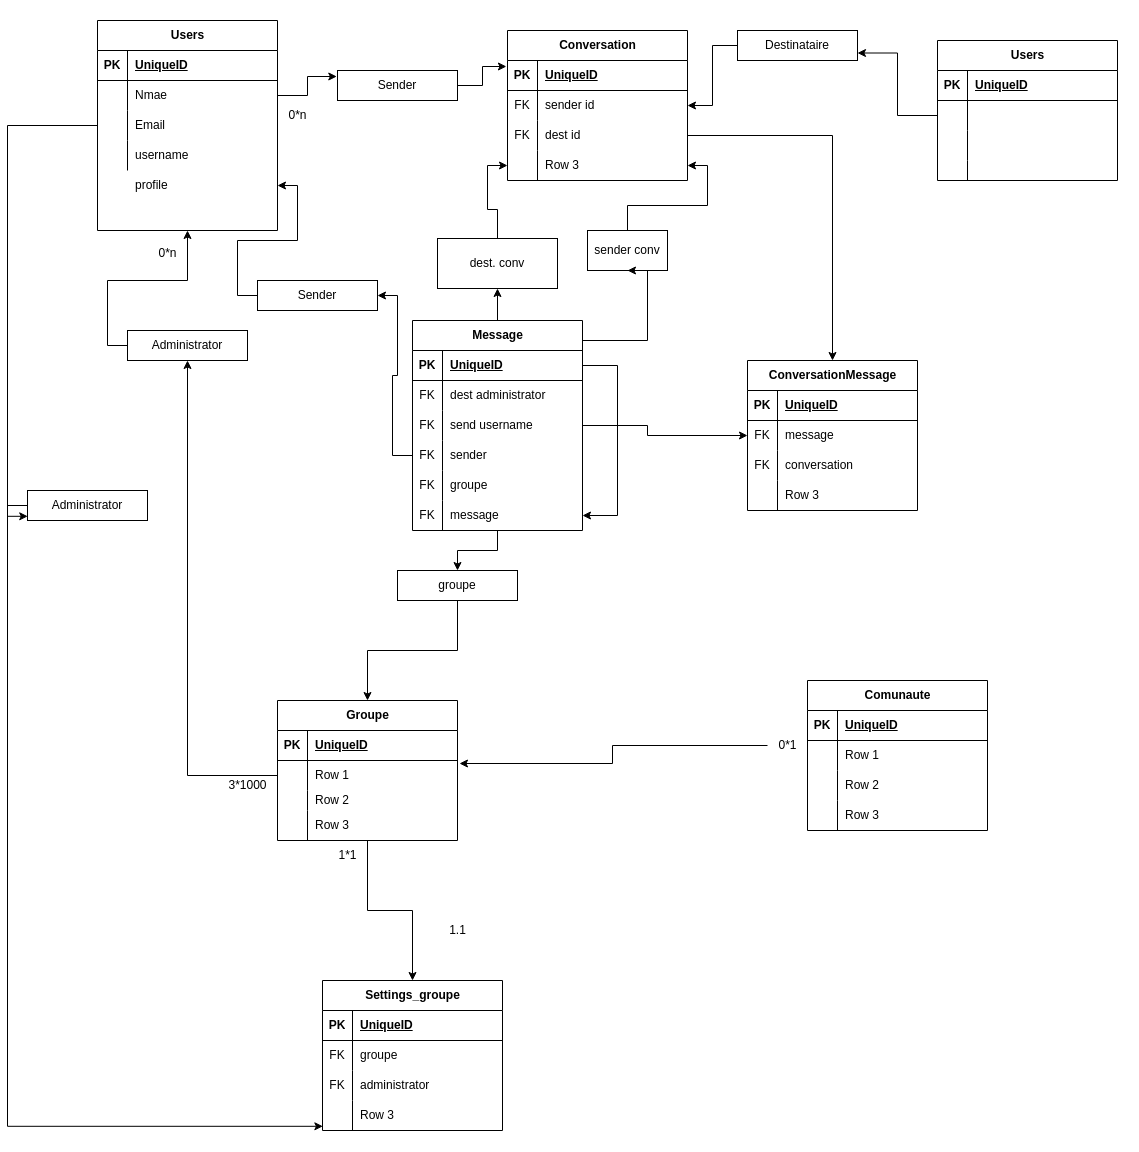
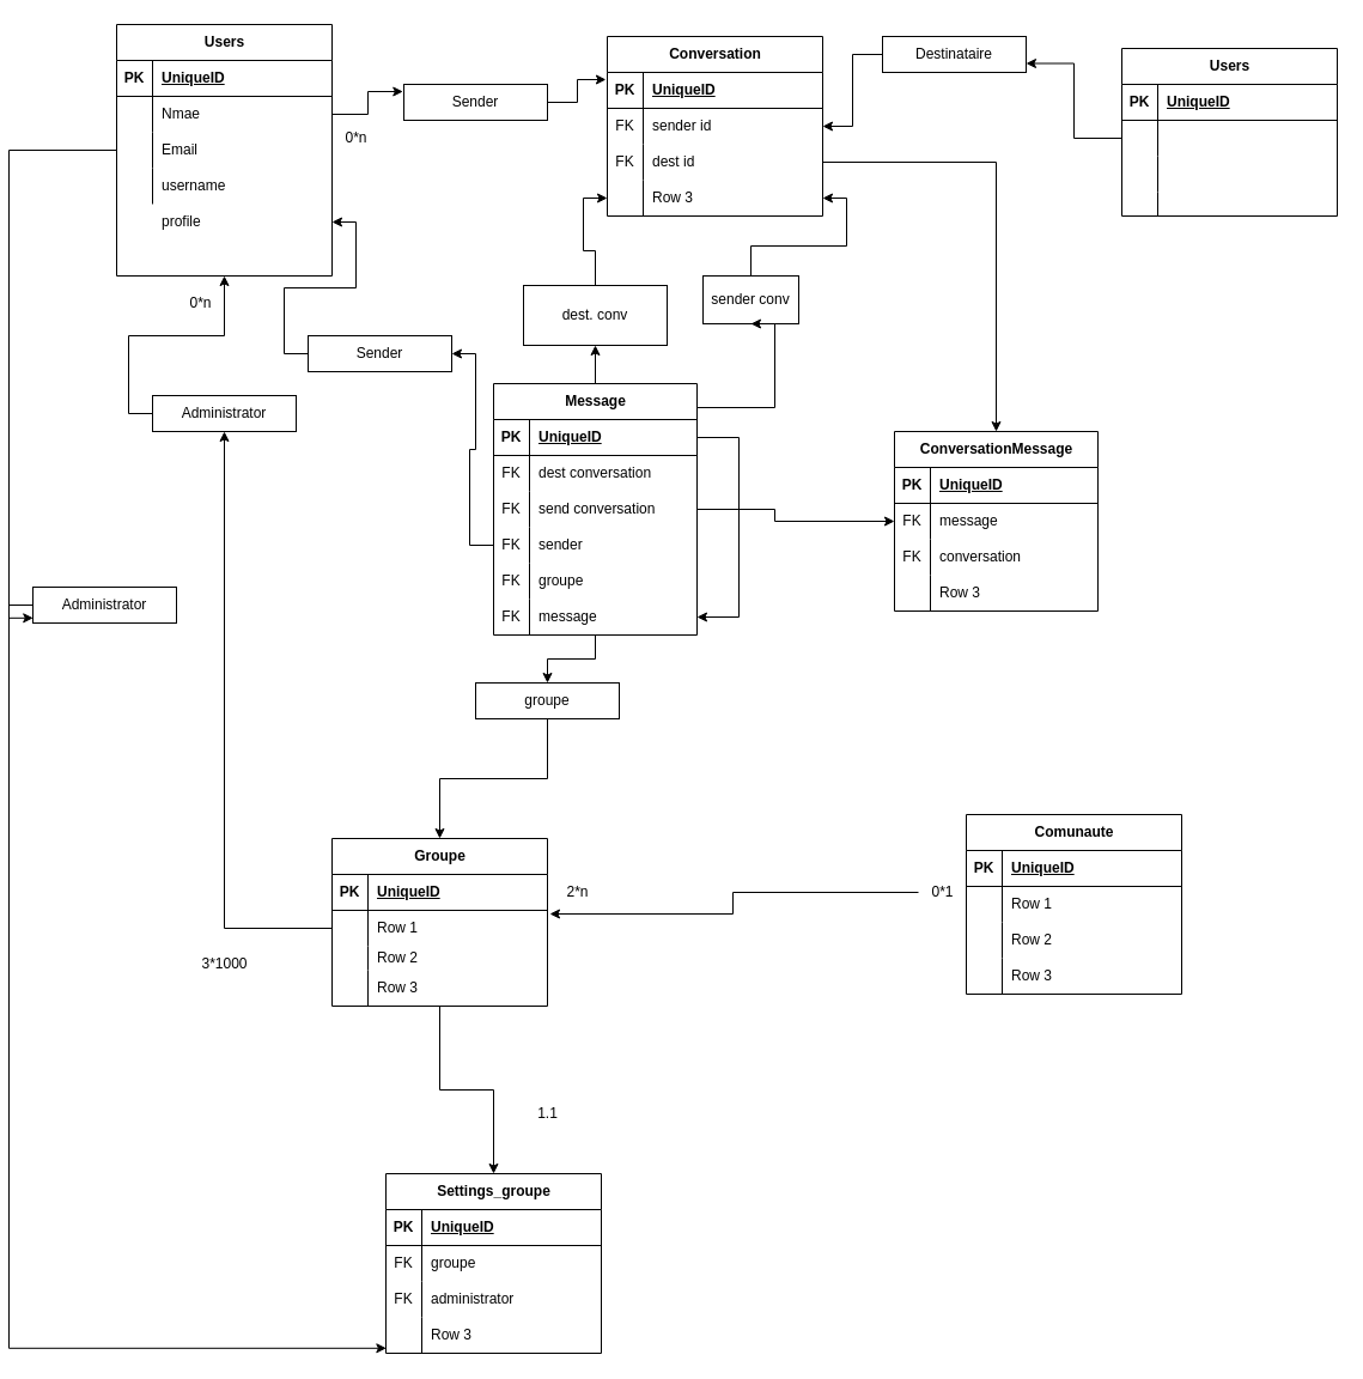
- <mxCell id="82" value="dest administrator&amp;nbsp;" style="shape=partialRectangle;connectable=0;fillColor=none;top=0;left=0;bottom=0;right=0;align=left;spacingLeft=6;overflow=hidden;whiteSpace=wrap;html=1;" vertex="1" parent="80"><mxGeometry x="30" width="140" height="30" as="geometry"><mxRectangle width="140" height="30" as="alternateBounds" /></mxGeometry></mxCell>
+ <mxCell id="82" value="dest conversation&amp;nbsp;" style="shape=partialRectangle;connectable=0;fillColor=none;top=0;left=0;bottom=0;right=0;align=left;spacingLeft=6;overflow=hidden;whiteSpace=wrap;html=1;" vertex="1" parent="80"><mxGeometry x="30" width="140" height="30" as="geometry"><mxRectangle width="140" height="30" as="alternateBounds" /></mxGeometry></mxCell>
- <mxCell id="85" value="send username" style="shape=partialRectangle;connectable=0;fillColor=none;top=0;left=0;bottom=0;right=0;align=left;spacingLeft=6;overflow=hidden;whiteSpace=wrap;html=1;" vertex="1" parent="83"><mxGeometry x="30" width="140" height="30" as="geometry"><mxRectangle width="140" height="30" as="alternateBounds" /></mxGeometry></mxCell>
+ <mxCell id="85" value="send conversation" style="shape=partialRectangle;connectable=0;fillColor=none;top=0;left=0;bottom=0;right=0;align=left;spacingLeft=6;overflow=hidden;whiteSpace=wrap;html=1;" vertex="1" parent="83"><mxGeometry x="30" width="140" height="30" as="geometry"><mxRectangle width="140" height="30" as="alternateBounds" /></mxGeometry></mxCell>
+ <mxCell id="97" value="2*n" style="text;html=1;align=center;verticalAlign=middle;resizable=0;points=[];autosize=1;strokeColor=none;fillColor=none;" vertex="1" parent="1"><mxGeometry x="455" y="730" width="40" height="30" as="geometry" /></mxCell>
- <mxCell id="103" value="3*1000" style="text;html=1;align=center;verticalAlign=middle;resizable=0;points=[];autosize=1;strokeColor=none;fillColor=none;" vertex="1" parent="1"><mxGeometry x="210" y="770" width="60" height="30" as="geometry" /></mxCell>
+ <mxCell id="103" value="3*1000" style="text;html=1;align=center;verticalAlign=middle;resizable=0;points=[];autosize=1;strokeColor=none;fillColor=none;" vertex="1" parent="1"><mxGeometry x="150" y="790" width="60" height="30" as="geometry" /></mxCell>
- <mxCell id="96" value="1*1" style="text;html=1;align=center;verticalAlign=middle;resizable=0;points=[];autosize=1;strokeColor=none;fillColor=none;" vertex="1" parent="1"><mxGeometry x="320" y="840" width="40" height="30" as="geometry" /></mxCell>
